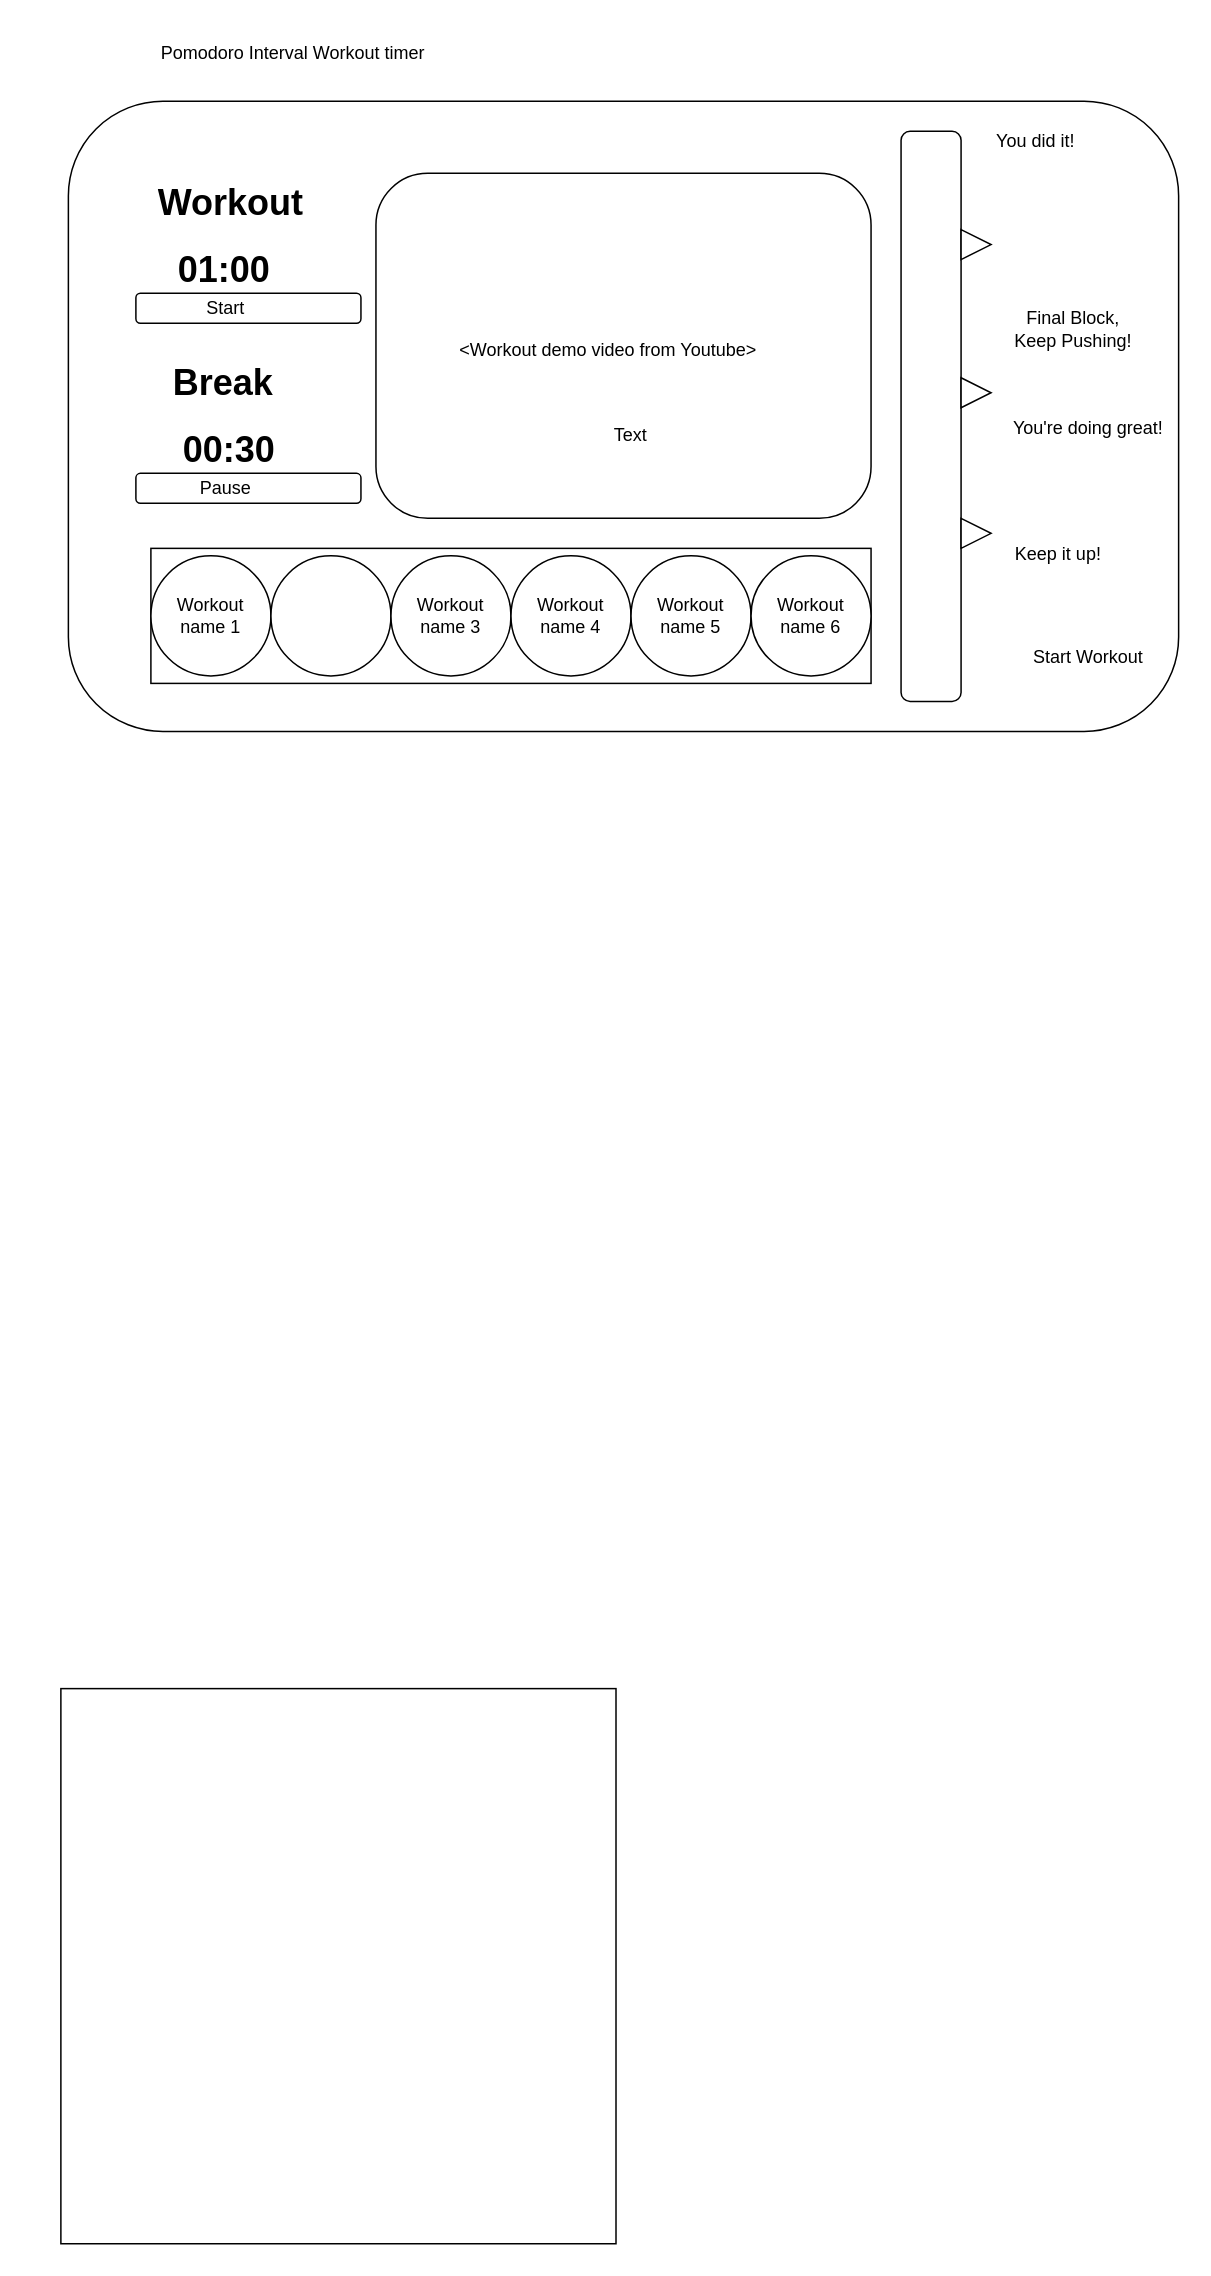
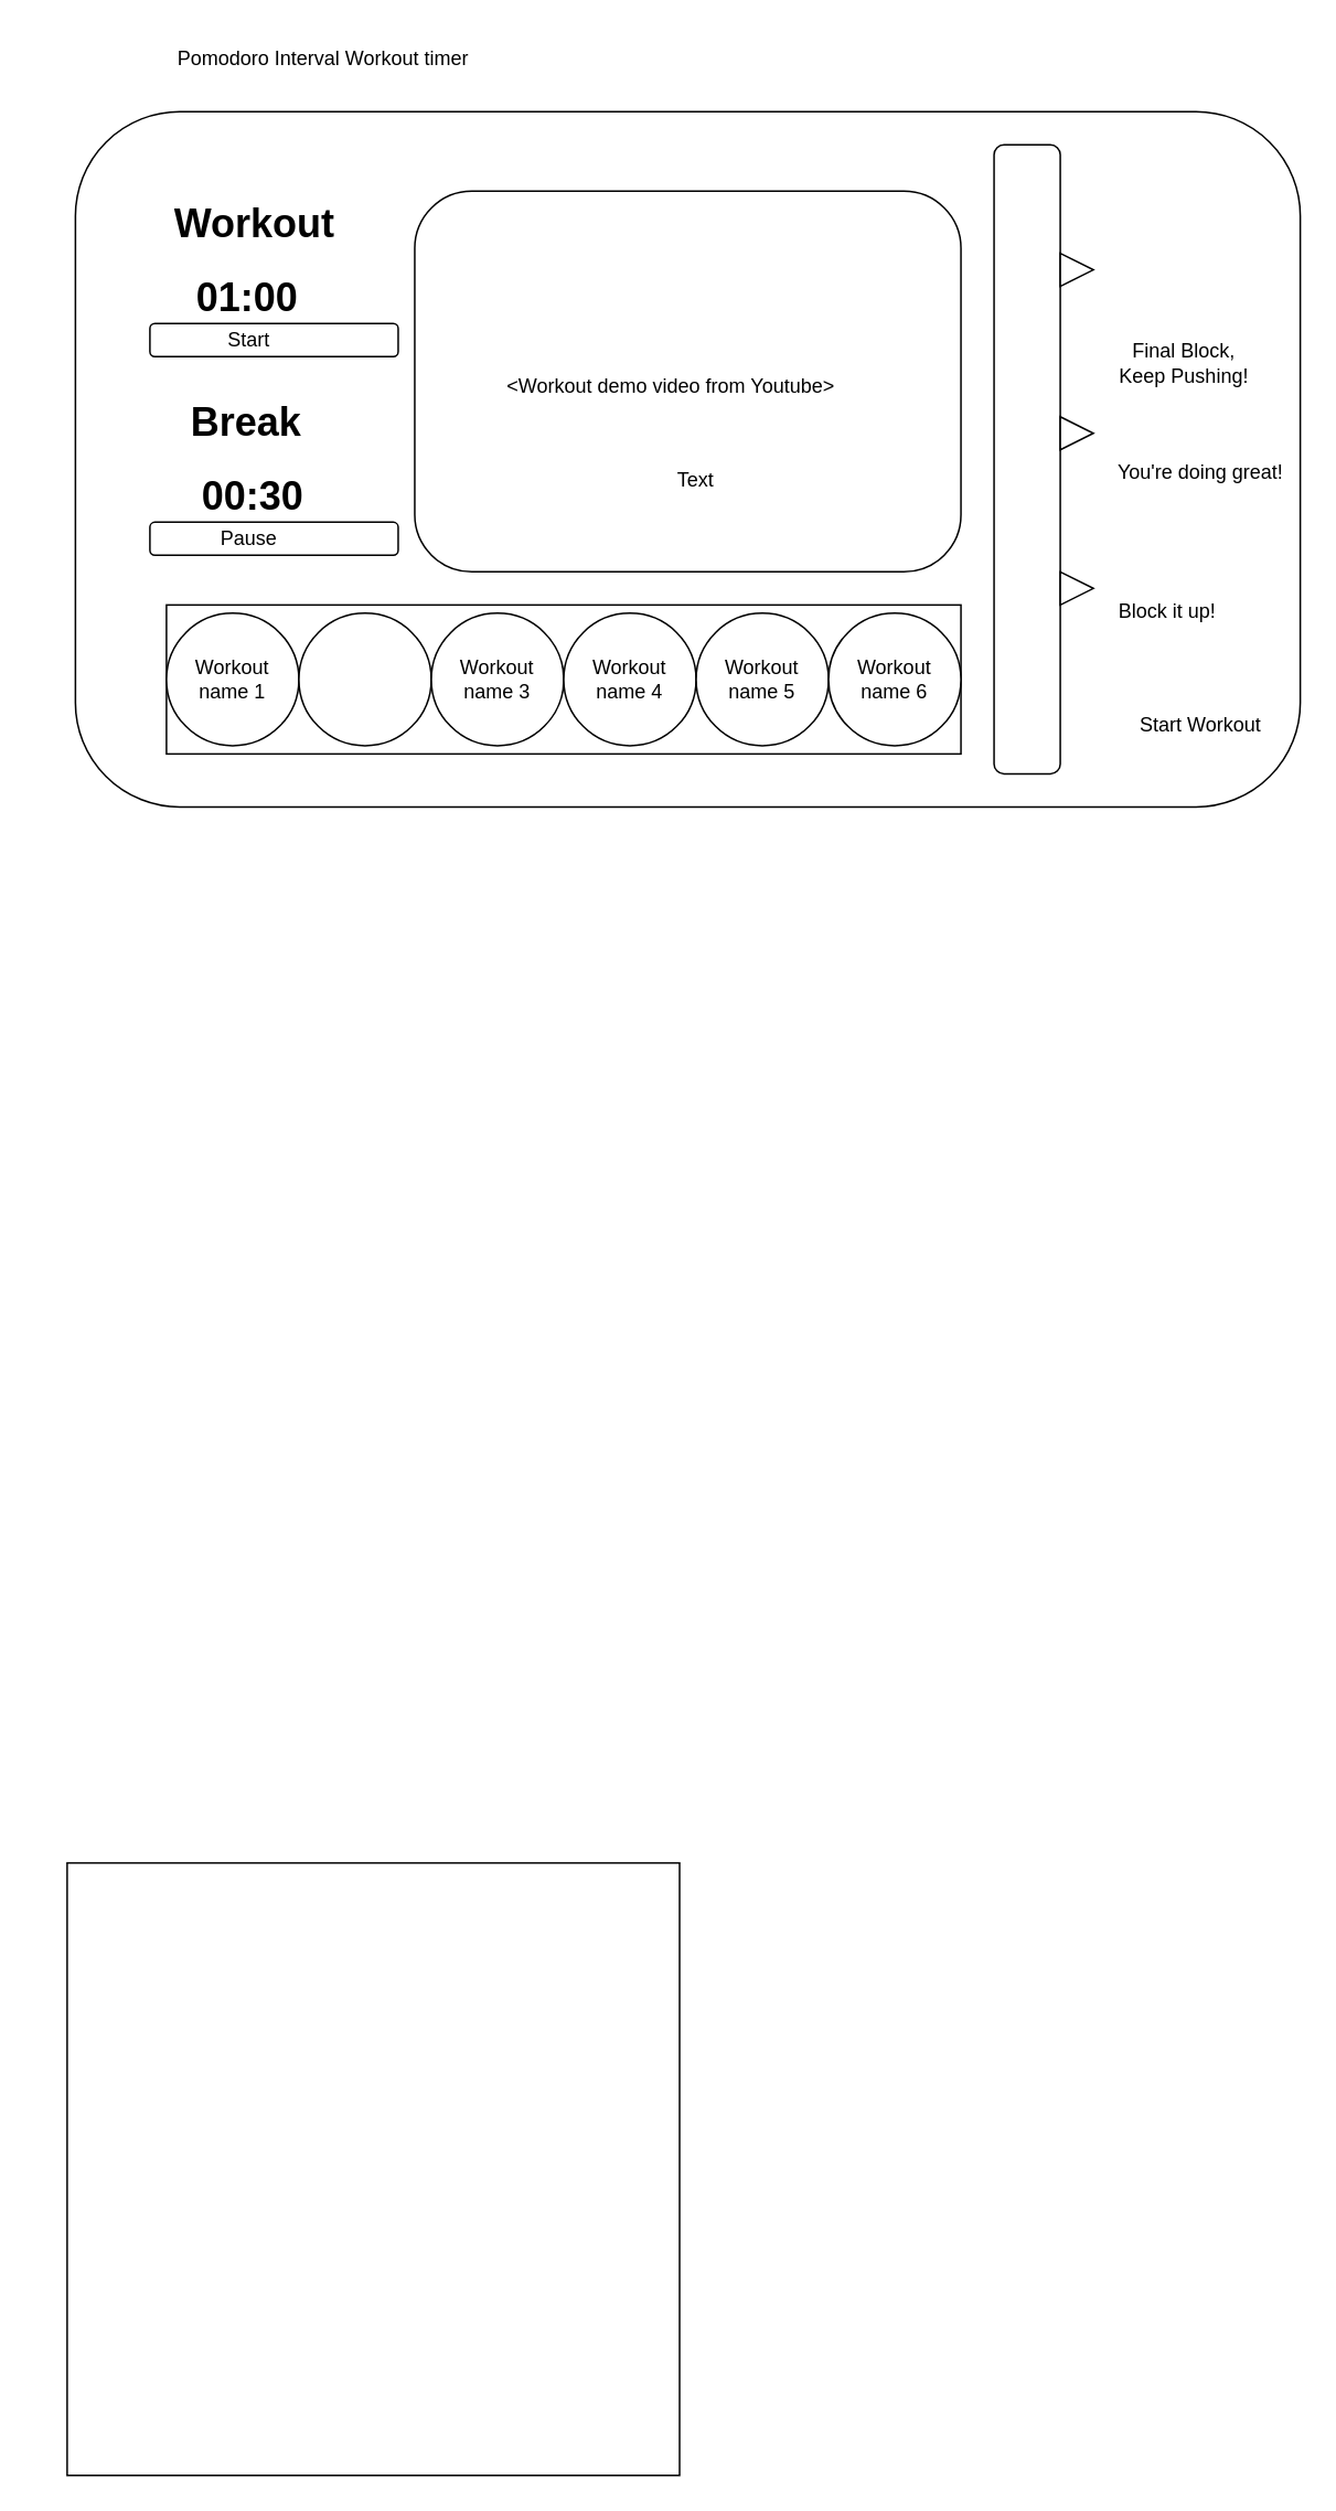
- <mxCell id="17" value="You did it!" style="text;html=1;strokeColor=none;fillColor=none;align=center;verticalAlign=middle;whiteSpace=wrap;rounded=0;" vertex="1" parent="1"><mxGeometry x="660" y="85" width="60" height="17.5" as="geometry" /></mxCell>
- <mxCell id="20" value="Keep it up!" style="text;html=1;strokeColor=none;fillColor=none;align=center;verticalAlign=middle;whiteSpace=wrap;rounded=0;" vertex="1" parent="1"><mxGeometry x="650" y="355" width="110" height="27.5" as="geometry" /></mxCell>
+ <mxCell id="20" value="Block it up!" style="text;html=1;strokeColor=none;fillColor=none;align=center;verticalAlign=middle;whiteSpace=wrap;rounded=0;" vertex="1" parent="1"><mxGeometry x="650" y="355" width="110" height="27.5" as="geometry" /></mxCell>
